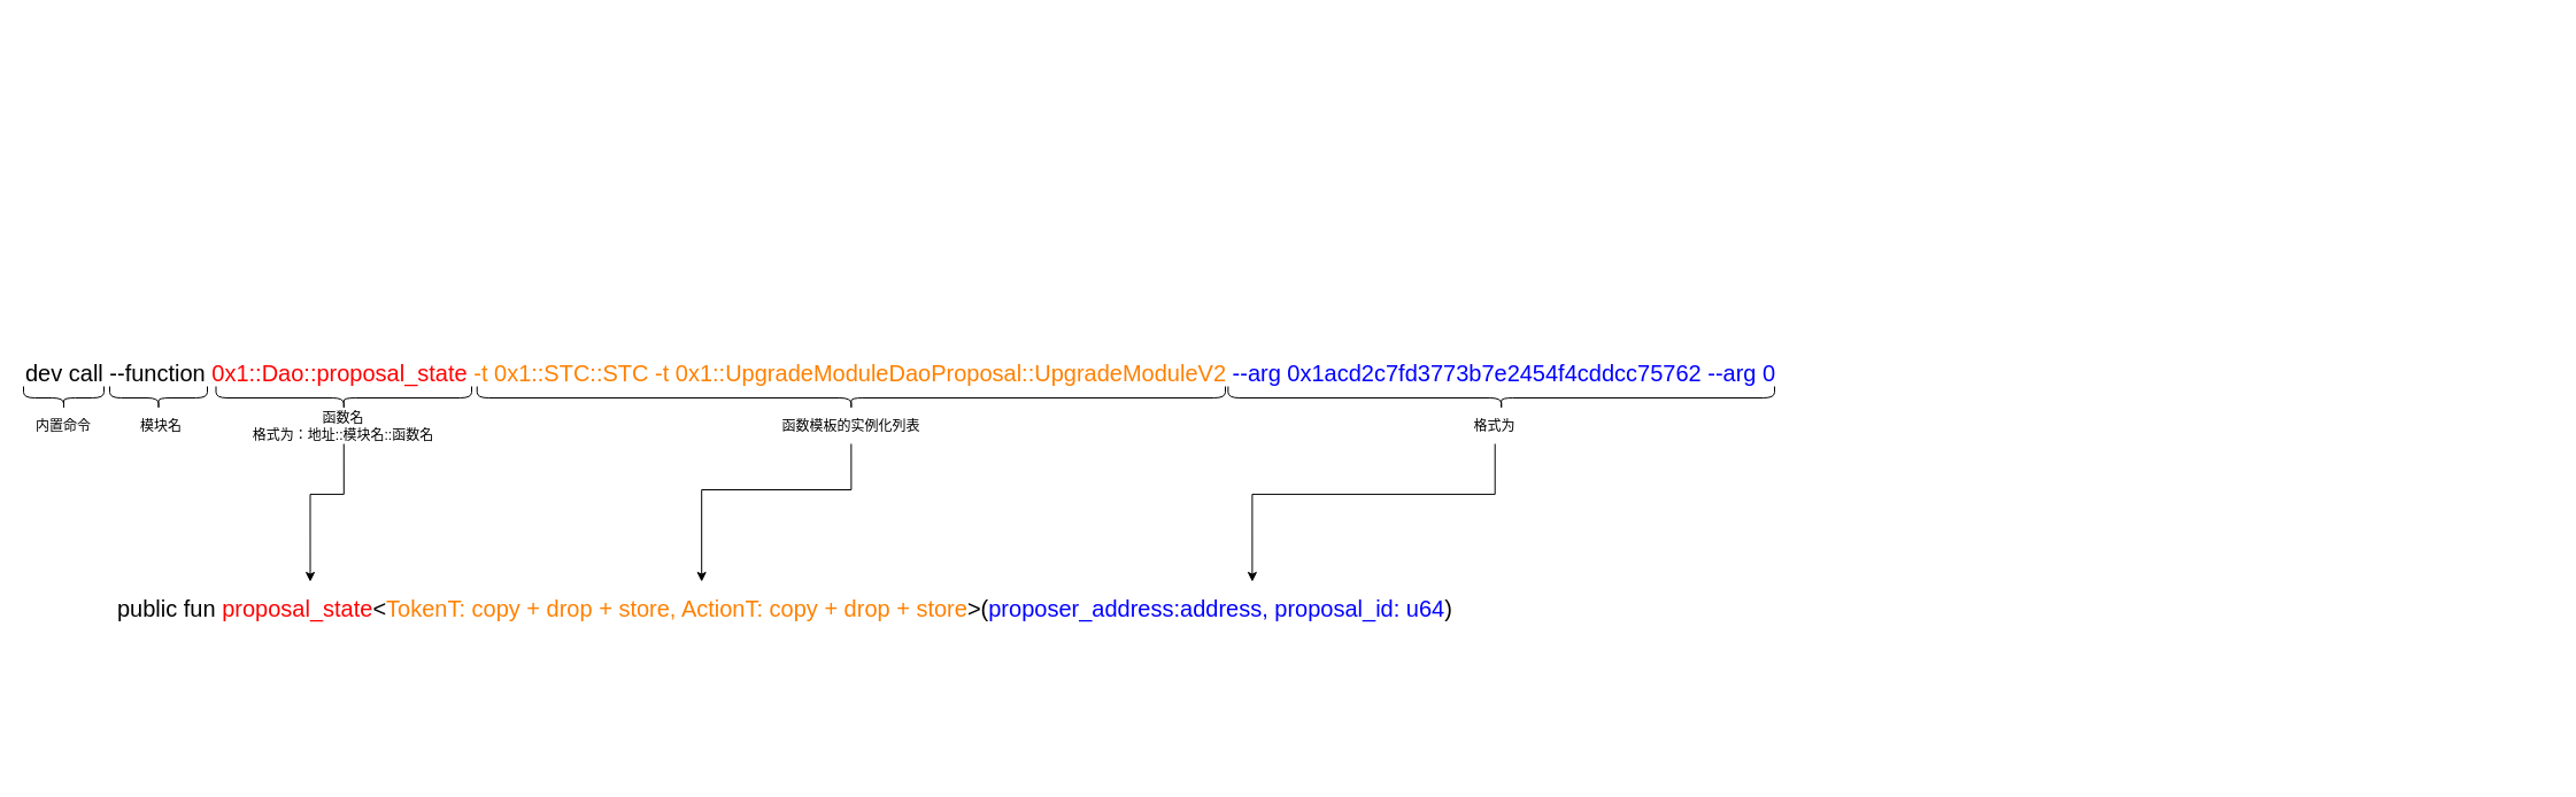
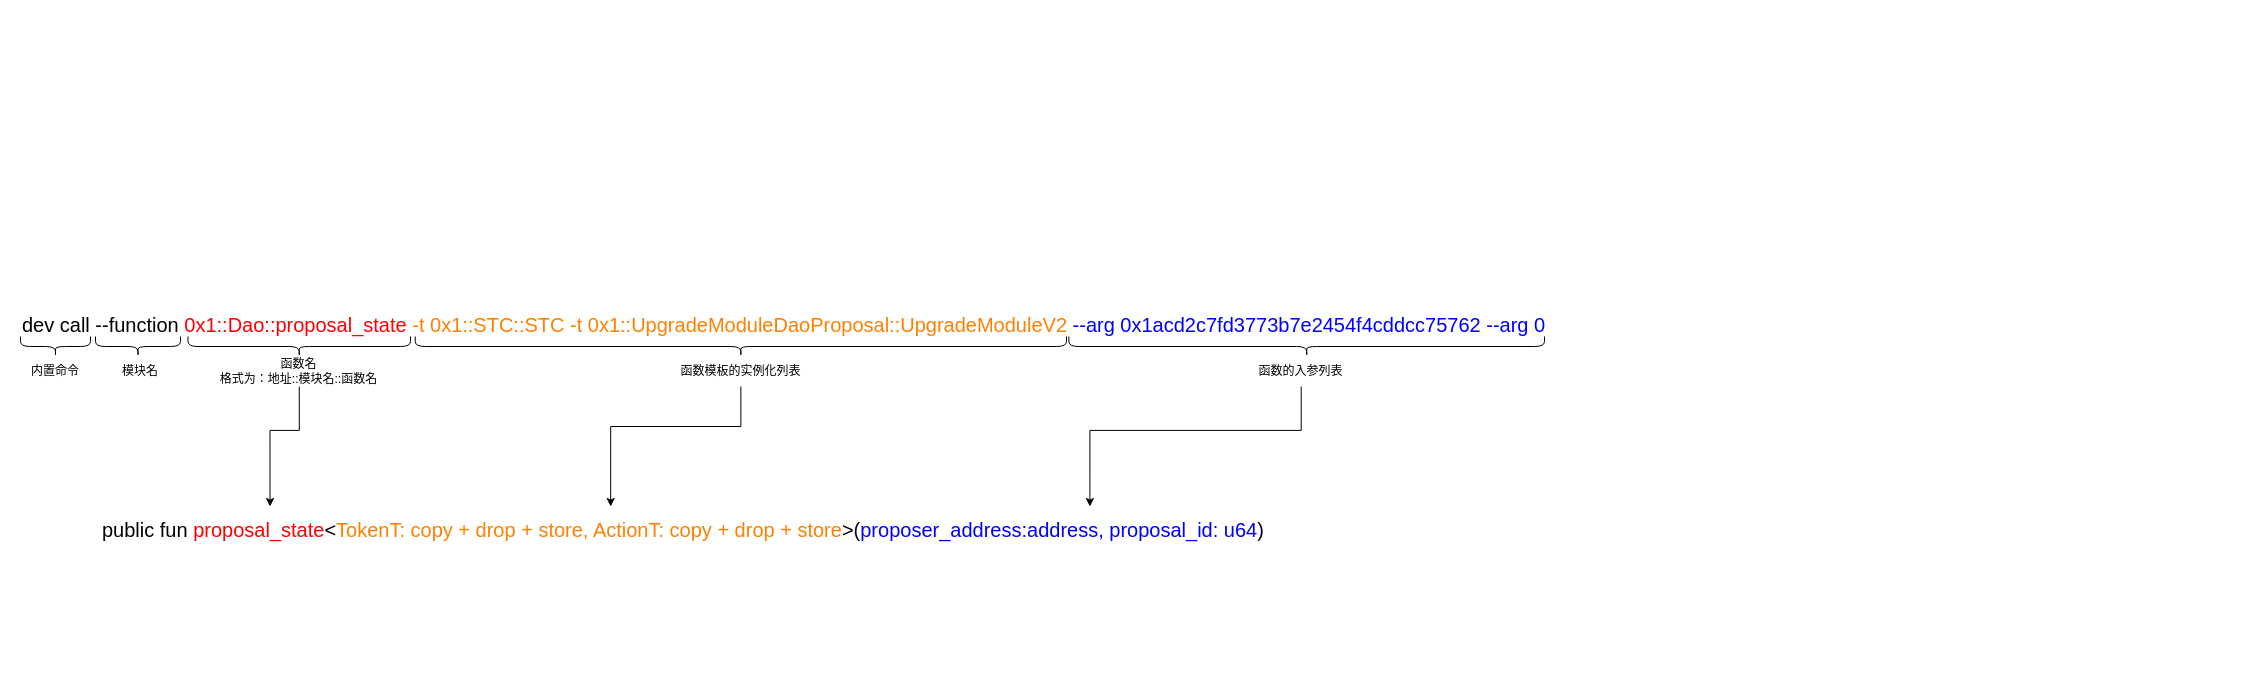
- <mxCell id="14" value="格式为" style="text;html=1;strokeColor=none;fillColor=none;align=center;verticalAlign=middle;whiteSpace=wrap;rounded=0;" vertex="1" parent="1"><mxGeometry x="1220" y="356" width="161.25" height="30" as="geometry" /></mxCell>
+ <mxCell id="14" value="函数的入参列表" style="text;html=1;strokeColor=none;fillColor=none;align=center;verticalAlign=middle;whiteSpace=wrap;rounded=0;" vertex="1" parent="1"><mxGeometry x="1220" y="356" width="161.25" height="30" as="geometry" /></mxCell>
